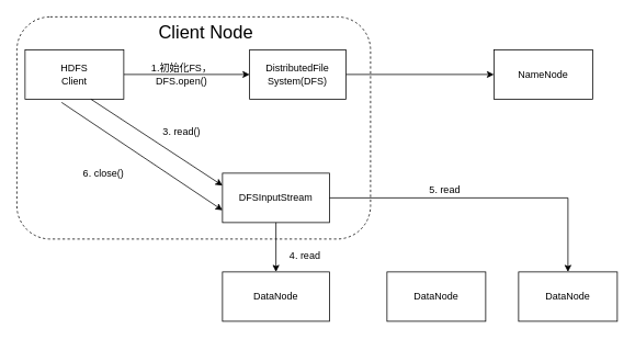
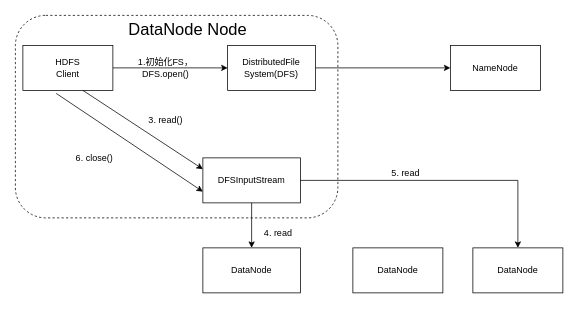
- <mxCell id="19" value="&lt;font style=&quot;font-size: 22px&quot;&gt;Client Node&lt;/font&gt;" style="text;html=1;strokeColor=none;fillColor=none;align=center;verticalAlign=middle;whiteSpace=wrap;rounded=0;dashed=1;" vertex="1" parent="1"><mxGeometry x="140" y="30" width="220" height="20" as="geometry" /></mxCell>
+ <mxCell id="19" value="&lt;font style=&quot;font-size: 22px&quot;&gt;DataNode Node&lt;/font&gt;" style="text;html=1;strokeColor=none;fillColor=none;align=center;verticalAlign=middle;whiteSpace=wrap;rounded=0;dashed=1;" vertex="1" parent="1"><mxGeometry x="140" y="30" width="220" height="20" as="geometry" /></mxCell>
